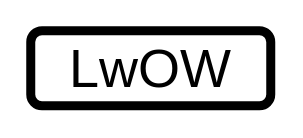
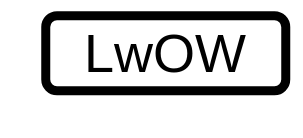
- <mxCell id="2" value="LwOW" style="rounded=1;whiteSpace=wrap;html=1;strokeWidth=6;fontSize=36;shadow=0;" vertex="1" parent="1"><mxGeometry x="20" y="20" width="160" height="50" as="geometry" /></mxCell>
+ <mxCell id="2" value="LwOW" style="rounded=1;whiteSpace=wrap;html=1;strokeWidth=6;fontSize=36;shadow=0;" vertex="1" parent="1"><mxGeometry x="30" y="10" width="160" height="50" as="geometry" /></mxCell>
